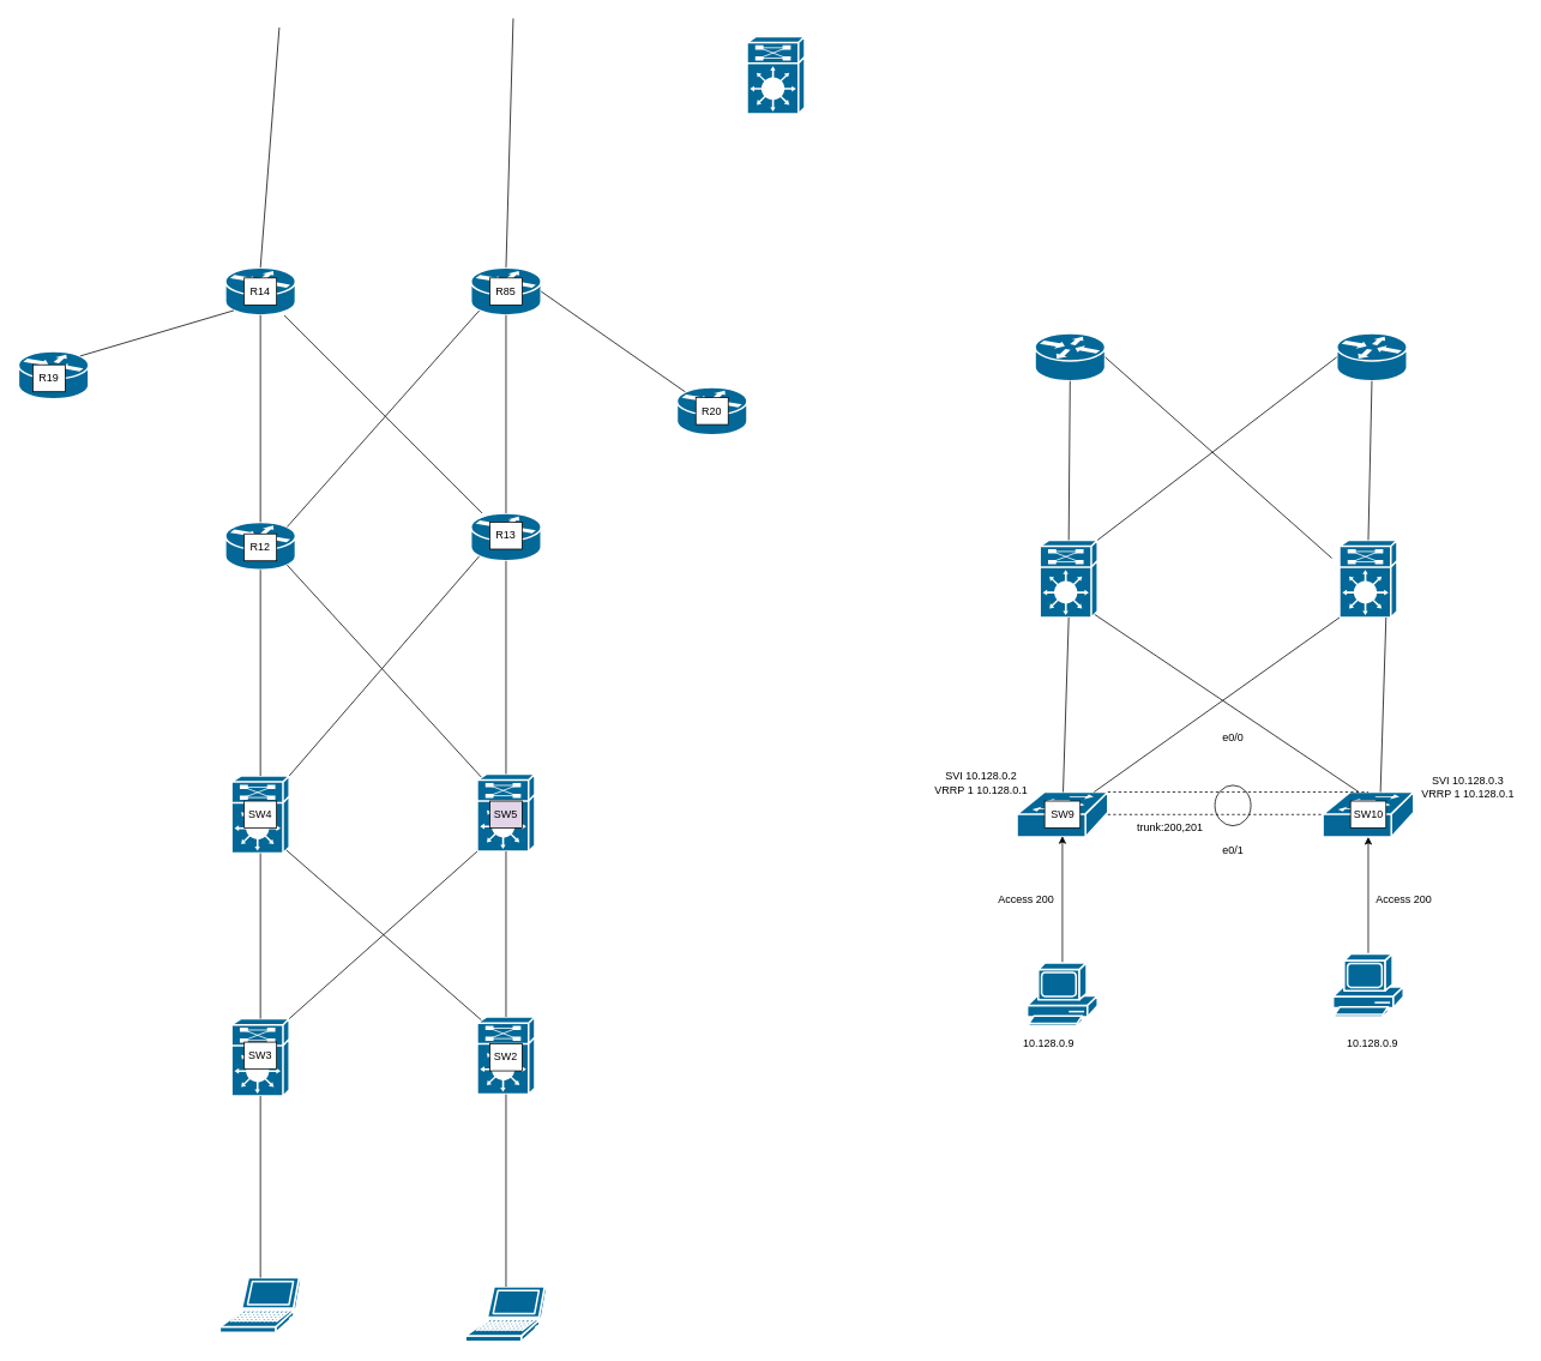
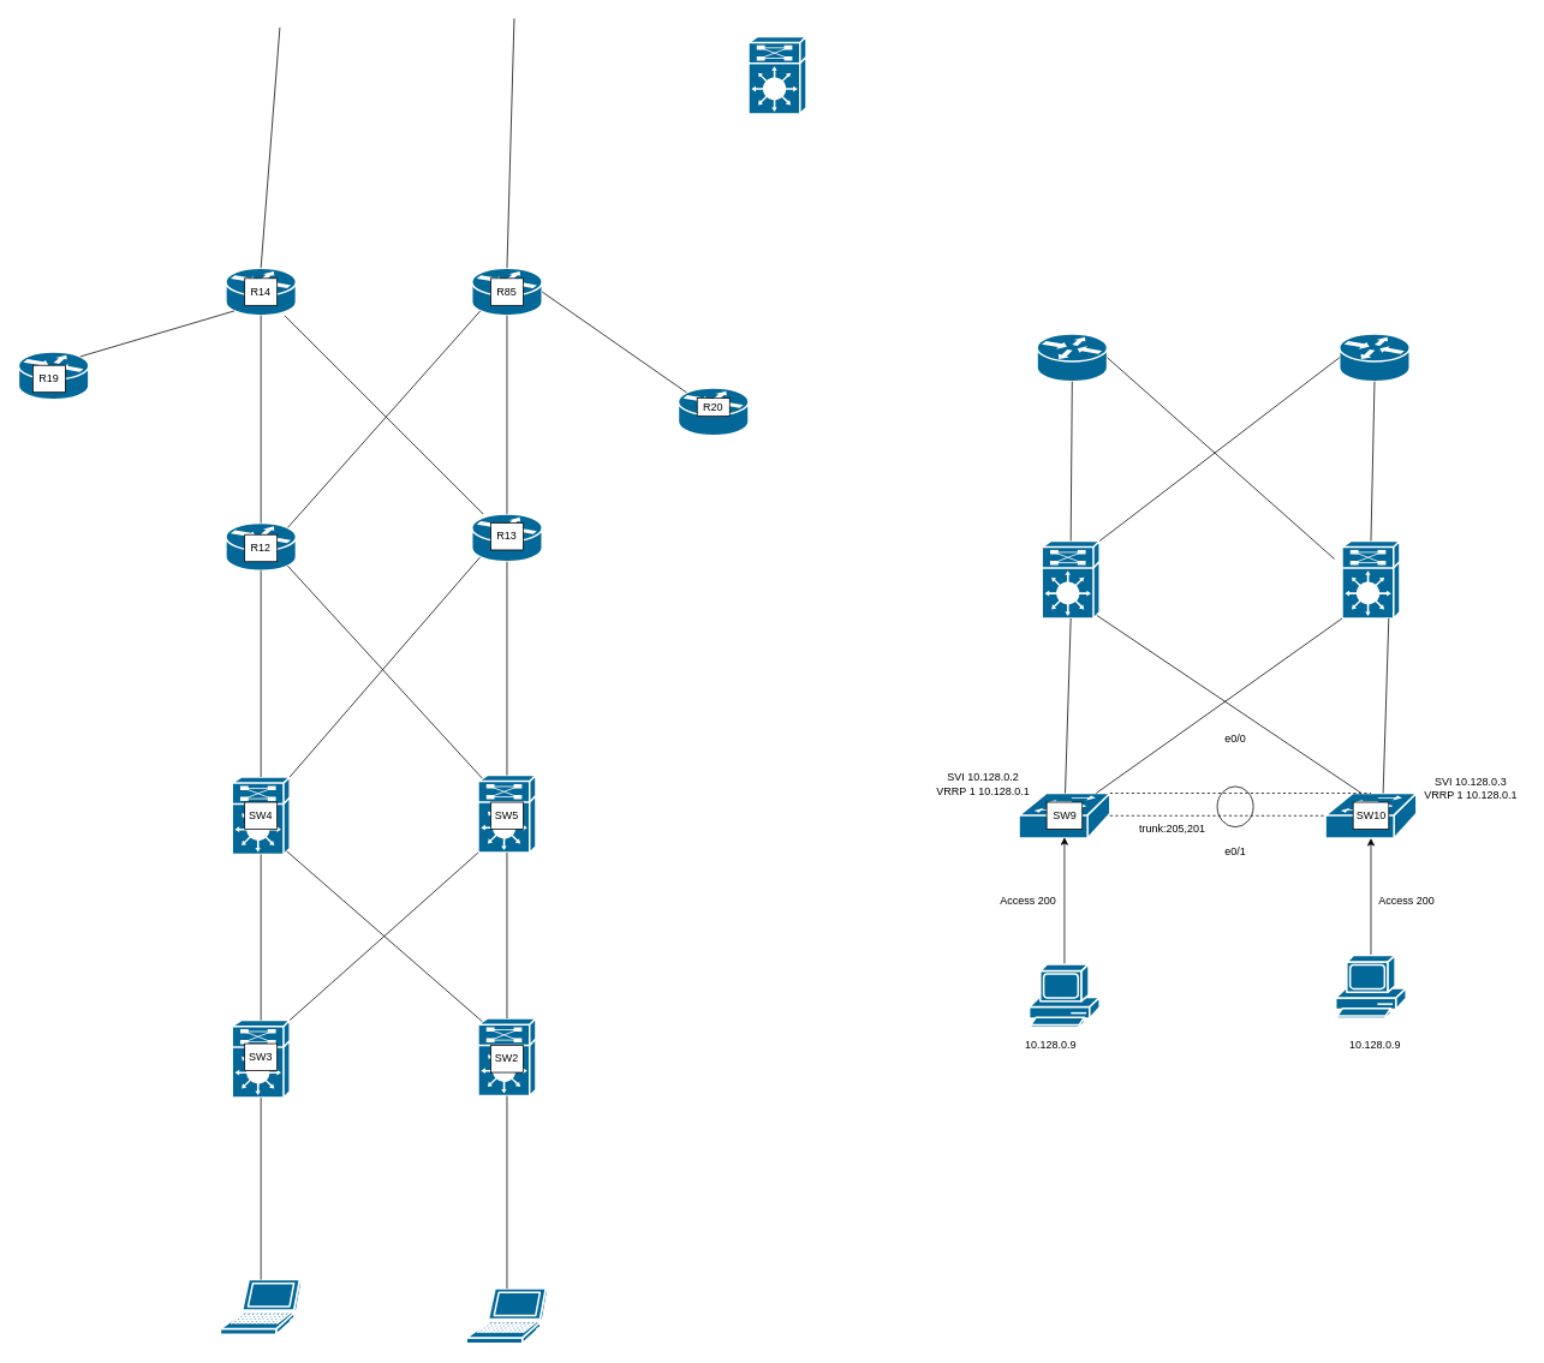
- <mxCell id="68" value="R20" style="rounded=0;whiteSpace=wrap;html=1;" vertex="1" parent="1"><mxGeometry x="773" y="441.5" width="36" height="30" as="geometry" /></mxCell>
+ <mxCell id="68" value="R20" style="rounded=0;whiteSpace=wrap;html=1;" vertex="1" parent="1"><mxGeometry x="773" y="441.5" width="36" height="20" as="geometry" /></mxCell>
- <mxCell id="71" value="SW5" style="rounded=0;whiteSpace=wrap;html=1;fillColor=#e1d5e7;" vertex="1" parent="1"><mxGeometry x="544" y="890" width="36" height="30" as="geometry" /></mxCell>
+ <mxCell id="71" value="SW5" style="rounded=0;whiteSpace=wrap;html=1;" vertex="1" parent="1"><mxGeometry x="544" y="890" width="36" height="30" as="geometry" /></mxCell>
- <mxCell id="17" value="trunk:200,201" style="text;html=1;align=center;verticalAlign=middle;resizable=0;points=[];autosize=1;" vertex="1" parent="1"><mxGeometry x="1255" y="910" width="90" height="20" as="geometry" /></mxCell>
+ <mxCell id="17" value="trunk:205,201" style="text;html=1;align=center;verticalAlign=middle;resizable=0;points=[];autosize=1;" vertex="1" parent="1"><mxGeometry x="1255" y="910" width="90" height="20" as="geometry" /></mxCell>
